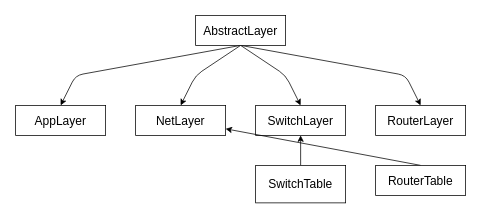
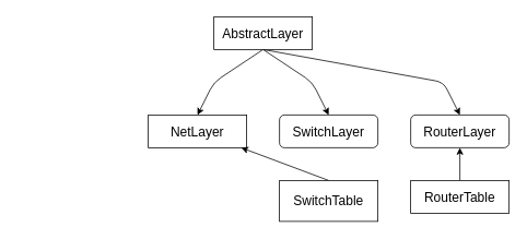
- <mxCell id="2" style="edgeStyle=none;rounded=1;html=1;exitX=0.5;exitY=1;exitDx=0;exitDy=0;entryX=0.5;entryY=0;entryDx=0;entryDy=0;" parent="1" source="6" target="7" edge="1"><mxGeometry relative="1" as="geometry"><Array as="points"><mxPoint x="100" y="100" /></Array></mxGeometry></mxCell>
- <mxCell id="7" value="&lt;font style=&quot;font-size: 16px&quot;&gt;AppLayer&lt;/font&gt;" style="rounded=0;whiteSpace=wrap;html=1;" parent="1" vertex="1"><mxGeometry x="20" y="140" width="120" height="40" as="geometry" /></mxCell>
- <mxCell id="9" value="&lt;font style=&quot;font-size: 16px&quot;&gt;SwitchLayer&lt;/font&gt;" style="rounded=0;whiteSpace=wrap;html=1;" parent="1" vertex="1"><mxGeometry x="340" y="140" width="120" height="40" as="geometry" /></mxCell>
+ <mxCell id="9" value="&lt;font style=&quot;font-size: 16px&quot;&gt;SwitchLayer&lt;/font&gt;" style="whiteSpace=wrap;html=1;rounded=1;" parent="1" vertex="1"><mxGeometry x="340" y="140" width="120" height="40" as="geometry" /></mxCell>
- <mxCell id="10" value="&lt;font style=&quot;font-size: 16px&quot;&gt;RouterLayer&lt;/font&gt;" style="rounded=0;whiteSpace=wrap;html=1;" parent="1" vertex="1"><mxGeometry x="500" y="140" width="120" height="40" as="geometry" /></mxCell>
+ <mxCell id="10" value="&lt;font style=&quot;font-size: 16px&quot;&gt;RouterLayer&lt;/font&gt;" style="whiteSpace=wrap;html=1;rounded=1;" parent="1" vertex="1"><mxGeometry x="500" y="140" width="120" height="40" as="geometry" /></mxCell>
- <mxCell id="11" style="edgeStyle=none;html=1;exitX=0.5;exitY=0;exitDx=0;exitDy=0;" parent="1" source="12" target="8" edge="1"><mxGeometry relative="1" as="geometry" /></mxCell>
+ <mxCell id="11" style="edgeStyle=none;html=1;exitX=0.5;exitY=0;exitDx=0;exitDy=0;entryX=0.5;entryY=1;entryDx=0;entryDy=0;" parent="1" source="12" target="10" edge="1"><mxGeometry relative="1" as="geometry" /></mxCell>
- <mxCell id="13" style="edgeStyle=none;html=1;exitX=0.5;exitY=0;exitDx=0;exitDy=0;entryX=0.5;entryY=1;entryDx=0;entryDy=0;" parent="1" source="14" target="9" edge="1"><mxGeometry relative="1" as="geometry" /></mxCell>
+ <mxCell id="13" style="edgeStyle=none;html=1;exitX=0.5;exitY=0;exitDx=0;exitDy=0;" parent="1" source="14" target="8" edge="1"><mxGeometry relative="1" as="geometry" /></mxCell>
